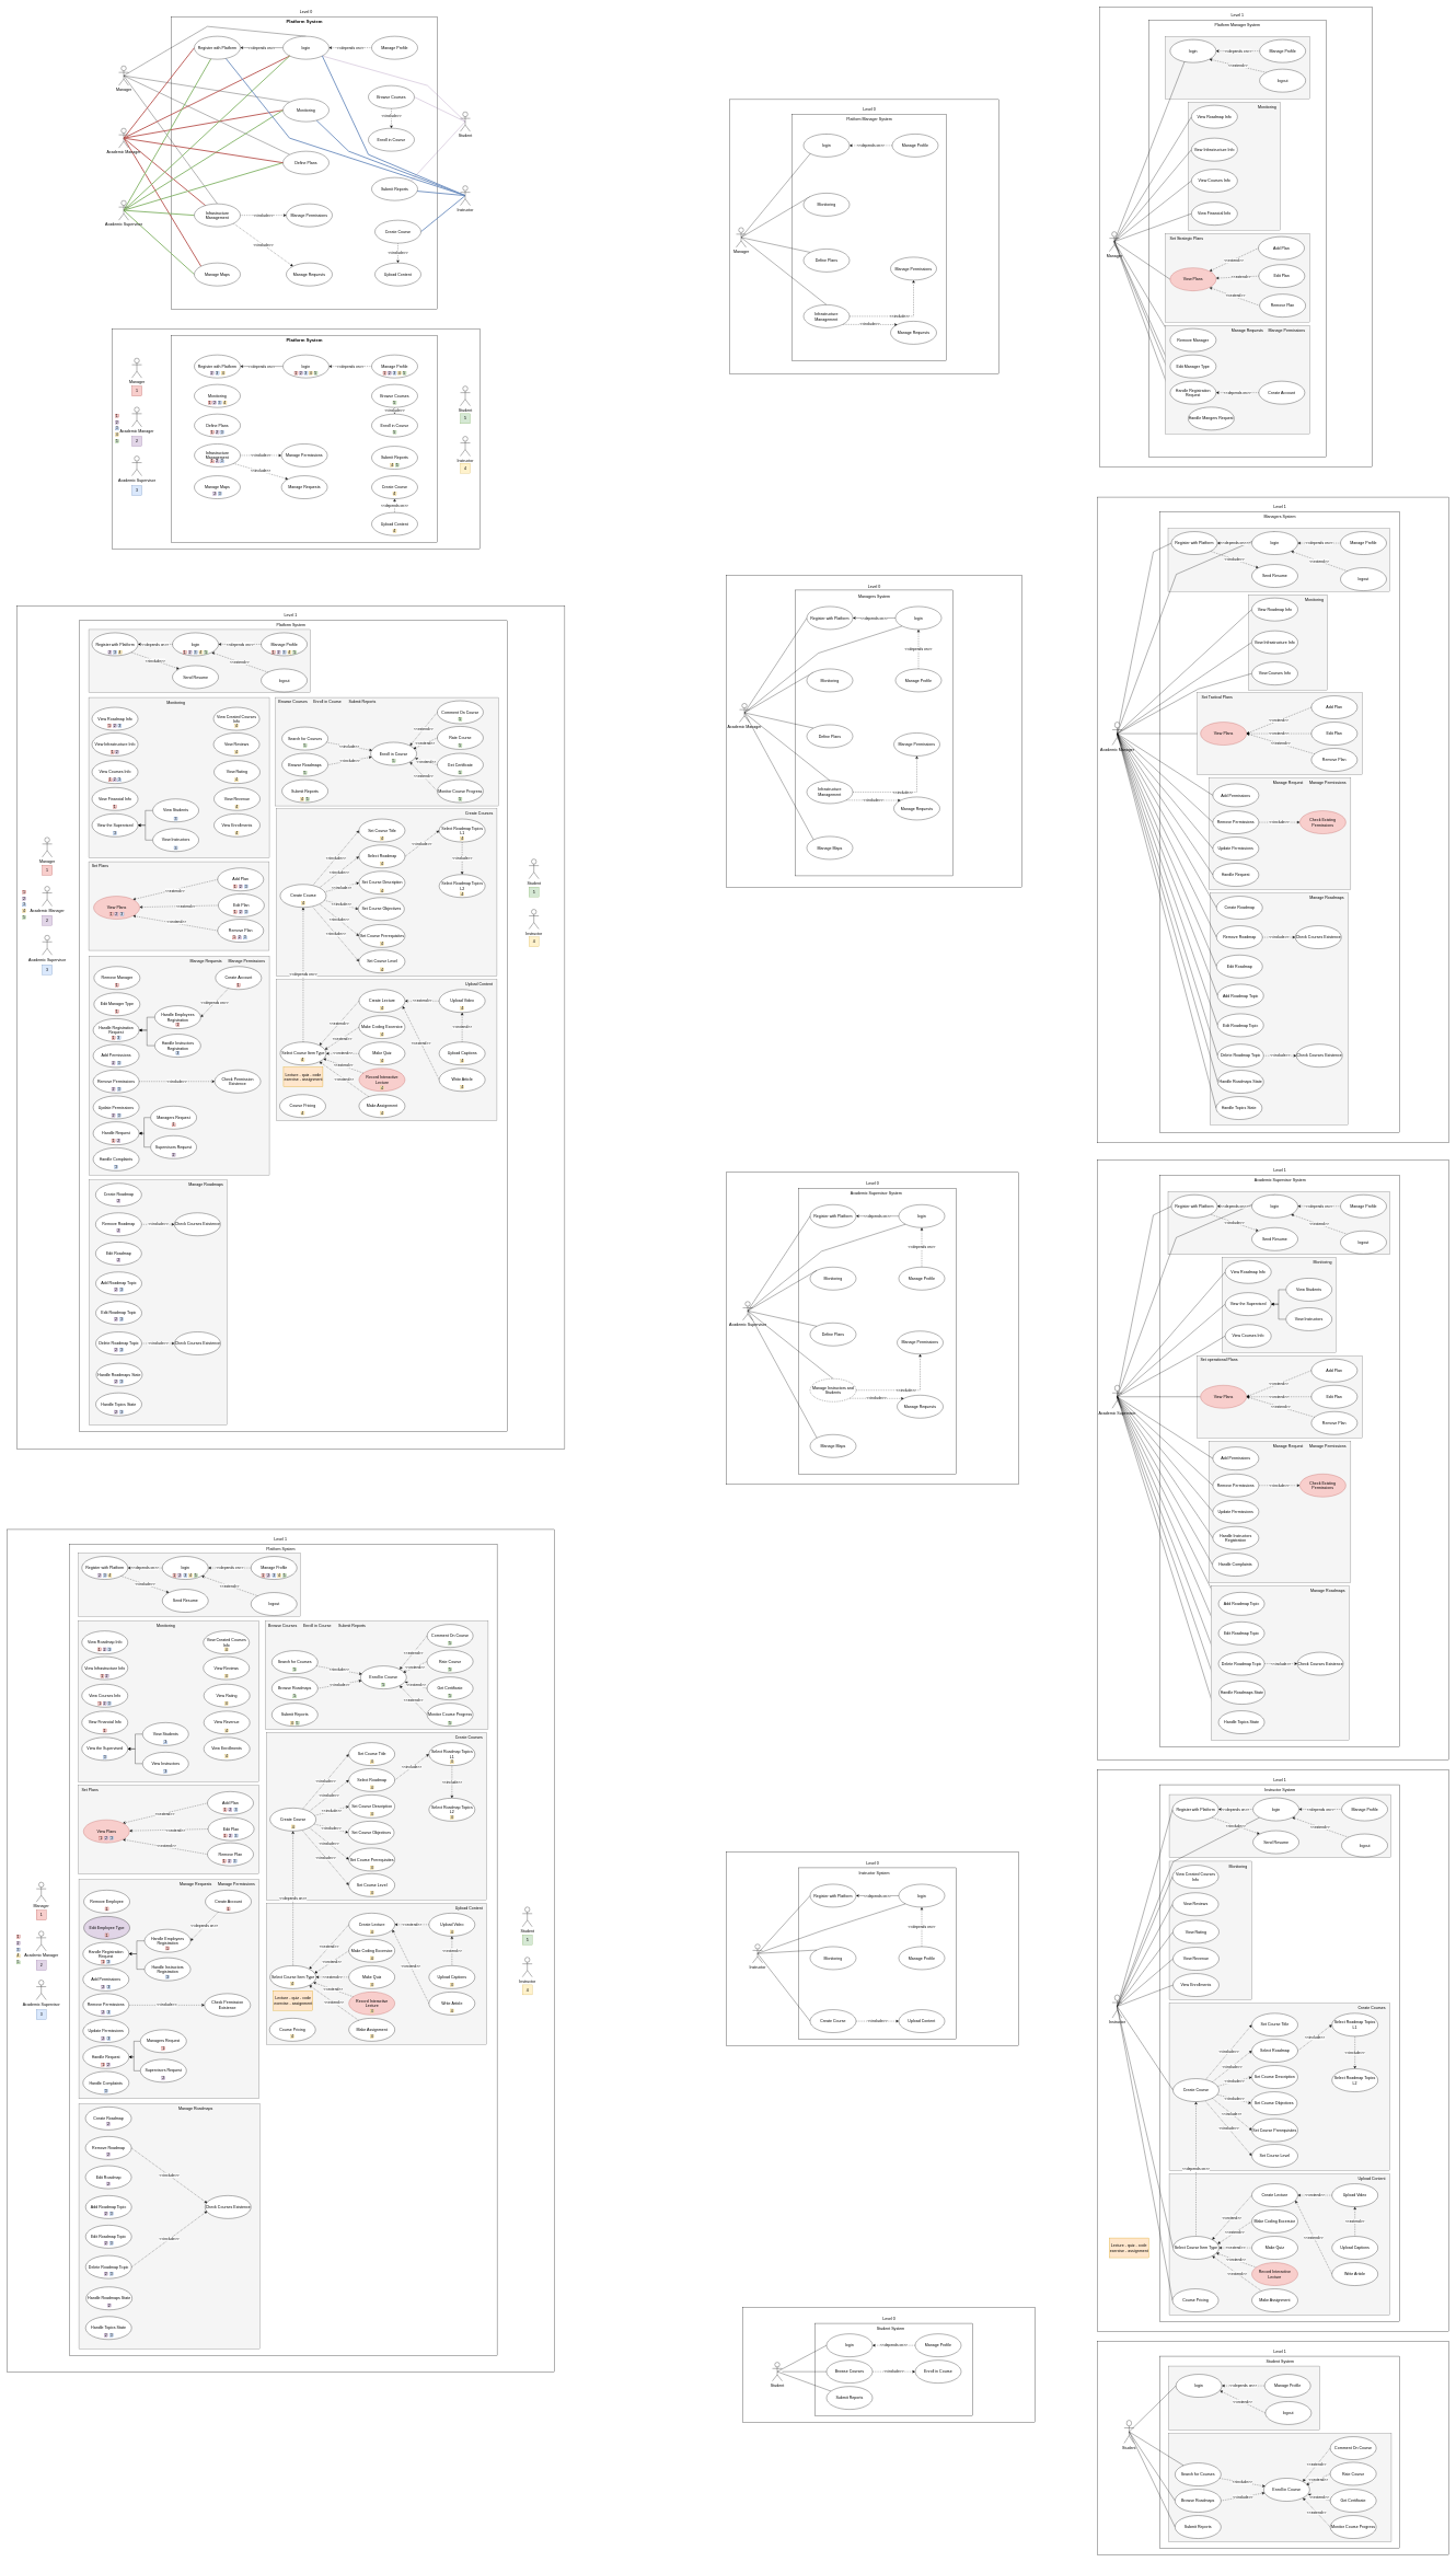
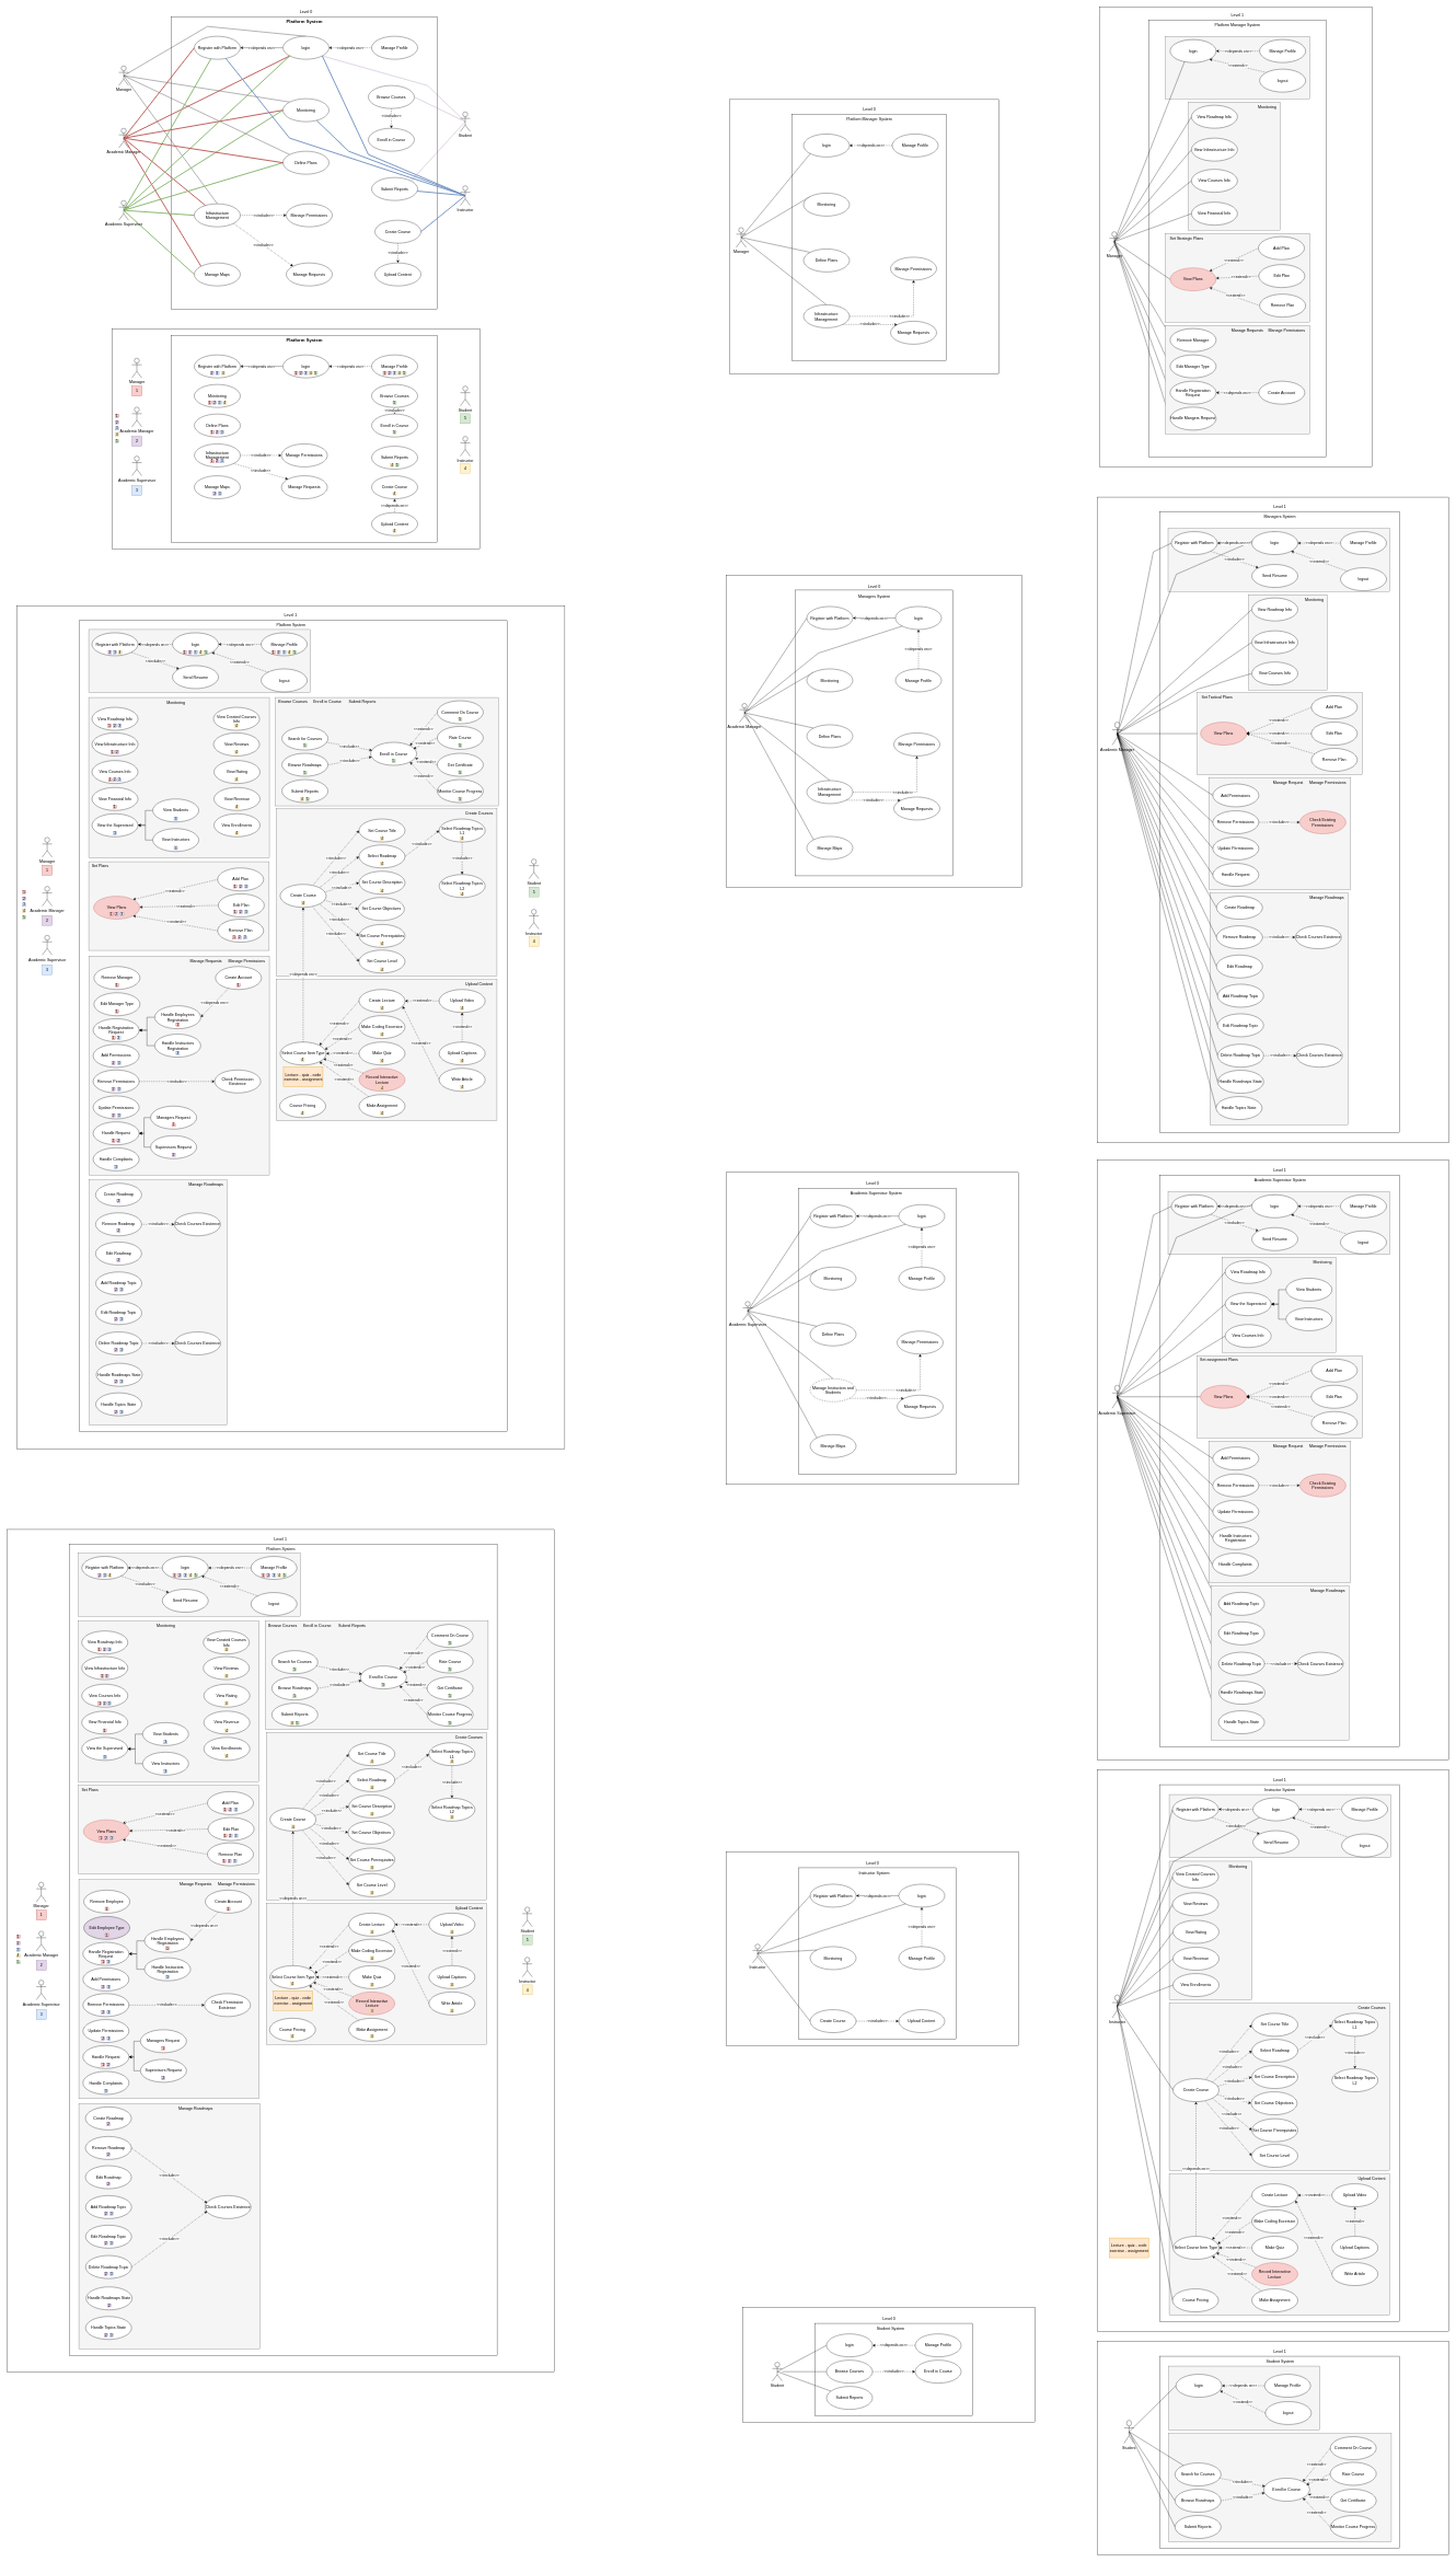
- <mxCell id="277" value="Handle Mangers Request" style="ellipse;whiteSpace=wrap;html=1;" parent="270" vertex="1"><mxGeometry x="70" y="249" width="140" height="70" as="geometry" /></mxCell>
+ <mxCell id="277" value="Handle Mangers Request" style="ellipse;whiteSpace=wrap;html=1;" parent="270" vertex="1"><mxGeometry x="15" y="249" width="140" height="70" as="geometry" /></mxCell>
- <mxCell id="387" value="Set&amp;nbsp;operational Plans" style="text;html=1;align=center;verticalAlign=middle;resizable=0;points=[];autosize=1;strokeColor=none;fillColor=none;" parent="1" vertex="1"><mxGeometry x="3644.75" y="4127" width="132" height="26" as="geometry" /></mxCell>
+ <mxCell id="387" value="Set&amp;nbsp;assignment Plans" style="text;html=1;align=center;verticalAlign=middle;resizable=0;points=[];autosize=1;strokeColor=none;fillColor=none;" parent="1" vertex="1"><mxGeometry x="3644.75" y="4127" width="132" height="26" as="geometry" /></mxCell>
